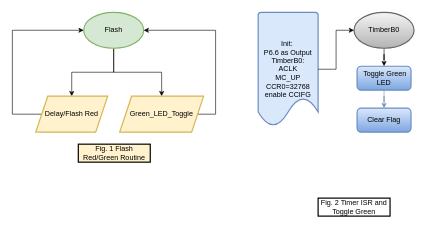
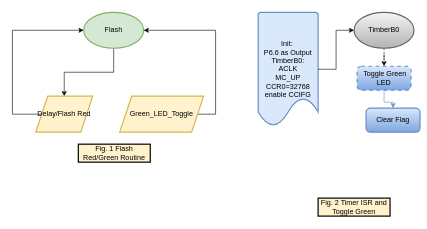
- <mxCell id="10" value="" style="edgeStyle=orthogonalEdgeStyle;rounded=0;orthogonalLoop=1;jettySize=auto;html=1;" edge="1" parent="1" source="11" target="13"><mxGeometry relative="1" as="geometry" /></mxCell>
+ <mxCell id="10" value="" style="edgeStyle=orthogonalEdgeStyle;rounded=0;orthogonalLoop=1;jettySize=auto;html=1;dashed=1;" edge="1" parent="1" source="11" target="13"><mxGeometry relative="1" as="geometry" /></mxCell>
- <mxCell id="13" value="&amp;nbsp;Toggle Green LED" style="rounded=1;whiteSpace=wrap;html=1;absoluteArcSize=1;arcSize=14;strokeWidth=2;fillColor=#dae8fc;gradientColor=#7ea6e0;strokeColor=#6c8ebf;" vertex="1" parent="1"><mxGeometry x="595" y="110" width="90" height="40" as="geometry" /></mxCell>
+ <mxCell id="13" value="&amp;nbsp;Toggle Green LED" style="rounded=1;whiteSpace=wrap;html=1;absoluteArcSize=1;arcSize=14;strokeWidth=2;fillColor=#dae8fc;gradientColor=#7ea6e0;strokeColor=#6c8ebf;dashed=1;" vertex="1" parent="1"><mxGeometry x="595" y="110" width="90" height="40" as="geometry" /></mxCell>
- <mxCell id="3" value="" style="edgeStyle=orthogonalEdgeStyle;rounded=0;orthogonalLoop=1;jettySize=auto;html=1;" edge="1" parent="1" source="4" target="8"><mxGeometry relative="1" as="geometry" /></mxCell>
- <mxCell id="6" value="Delay/Flash Red" style="shape=parallelogram;perimeter=parallelogramPerimeter;whiteSpace=wrap;html=1;fixedSize=1;fillColor=#fff2cc;strokeColor=#d6b656;strokeWidth=2;" vertex="1" parent="1"><mxGeometry x="59" y="160" width="120" height="60" as="geometry" /></mxCell>
+ <mxCell id="6" value="Delay/Flash Red" style="shape=parallelogram;perimeter=parallelogramPerimeter;whiteSpace=wrap;html=1;fixedSize=1;fillColor=#fff2cc;strokeColor=#d6b656;strokeWidth=2;" vertex="1" parent="1"><mxGeometry x="59" y="160" width="95" height="60" as="geometry" /></mxCell>
- <mxCell id="14" value="Clear Flag" style="rounded=1;whiteSpace=wrap;html=1;absoluteArcSize=1;arcSize=14;strokeWidth=2;fillColor=#dae8fc;gradientColor=#7ea6e0;strokeColor=#6c8ebf;" vertex="1" parent="1"><mxGeometry x="595" y="180" width="90" height="40" as="geometry" /></mxCell>
+ <mxCell id="14" value="Clear Flag" style="rounded=1;whiteSpace=wrap;html=1;absoluteArcSize=1;arcSize=14;strokeWidth=2;fillColor=#dae8fc;gradientColor=#7ea6e0;strokeColor=#6c8ebf;" vertex="1" parent="1"><mxGeometry x="610" y="180" width="90" height="40" as="geometry" /></mxCell>
- <mxCell id="17" value="Fig. 2 Timer ISR and Toggle Green" style="rounded=1;whiteSpace=wrap;html=1;absoluteArcSize=1;arcSize=0;strokeWidth=2;" vertex="1" parent="1"><mxGeometry x="530" y="330" width="120" height="30" as="geometry" /></mxCell>
+ <mxCell id="17" value="Fig. 2 Timer ISR and Toggle Green" style="rounded=1;whiteSpace=wrap;html=1;absoluteArcSize=1;arcSize=0;strokeWidth=2;fillColor=#fff2cc;" vertex="1" parent="1"><mxGeometry x="530" y="330" width="120" height="30" as="geometry" /></mxCell>
